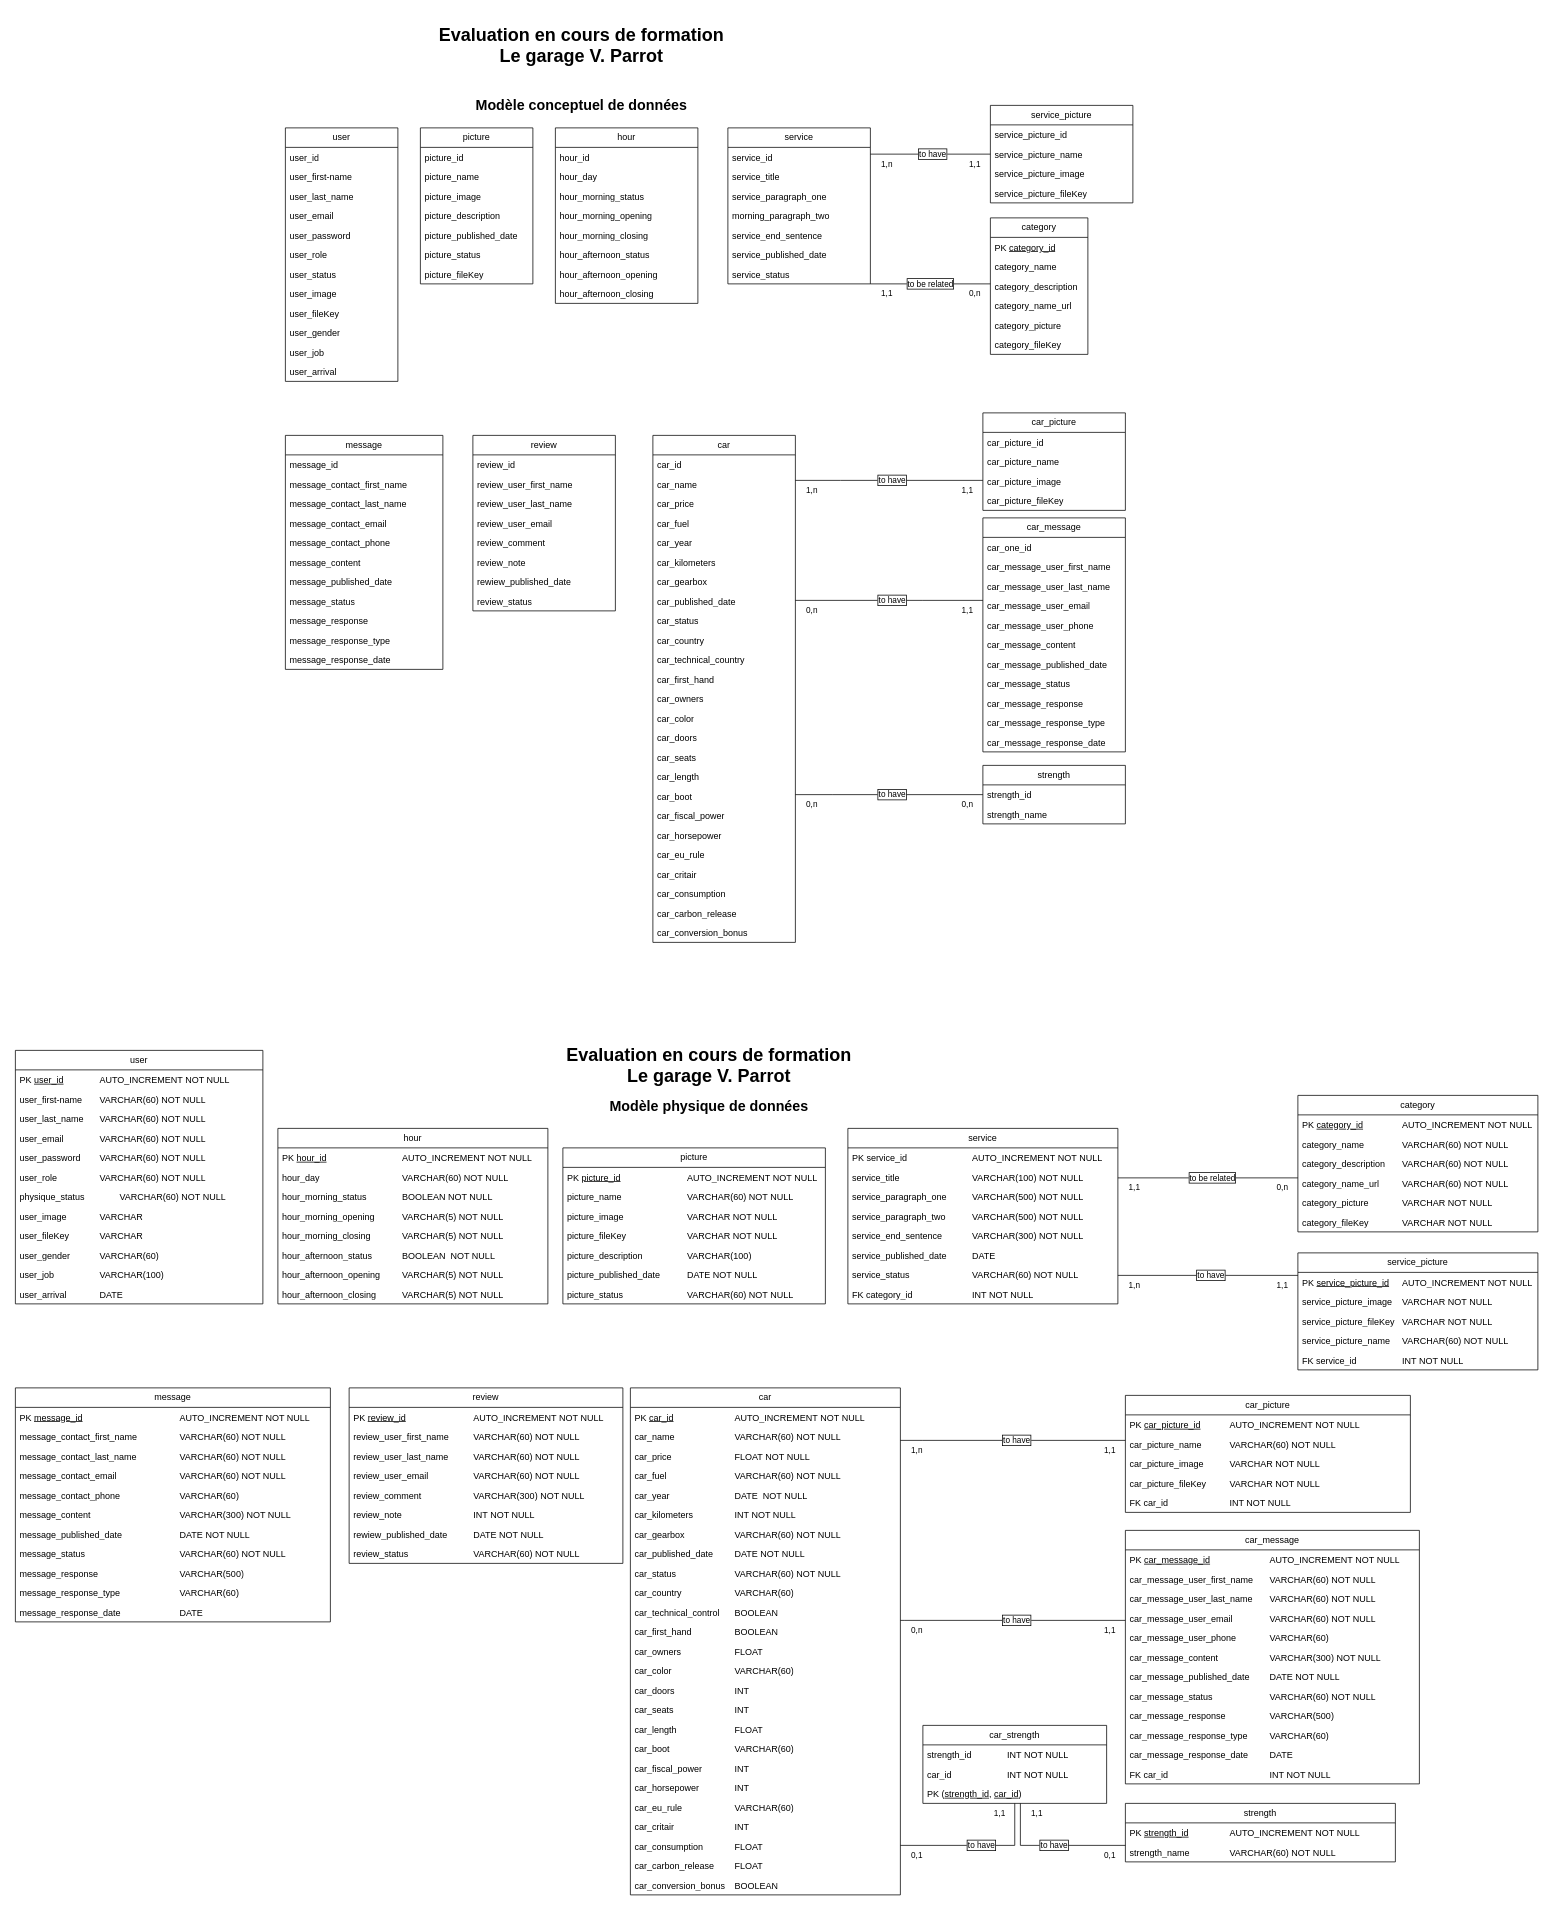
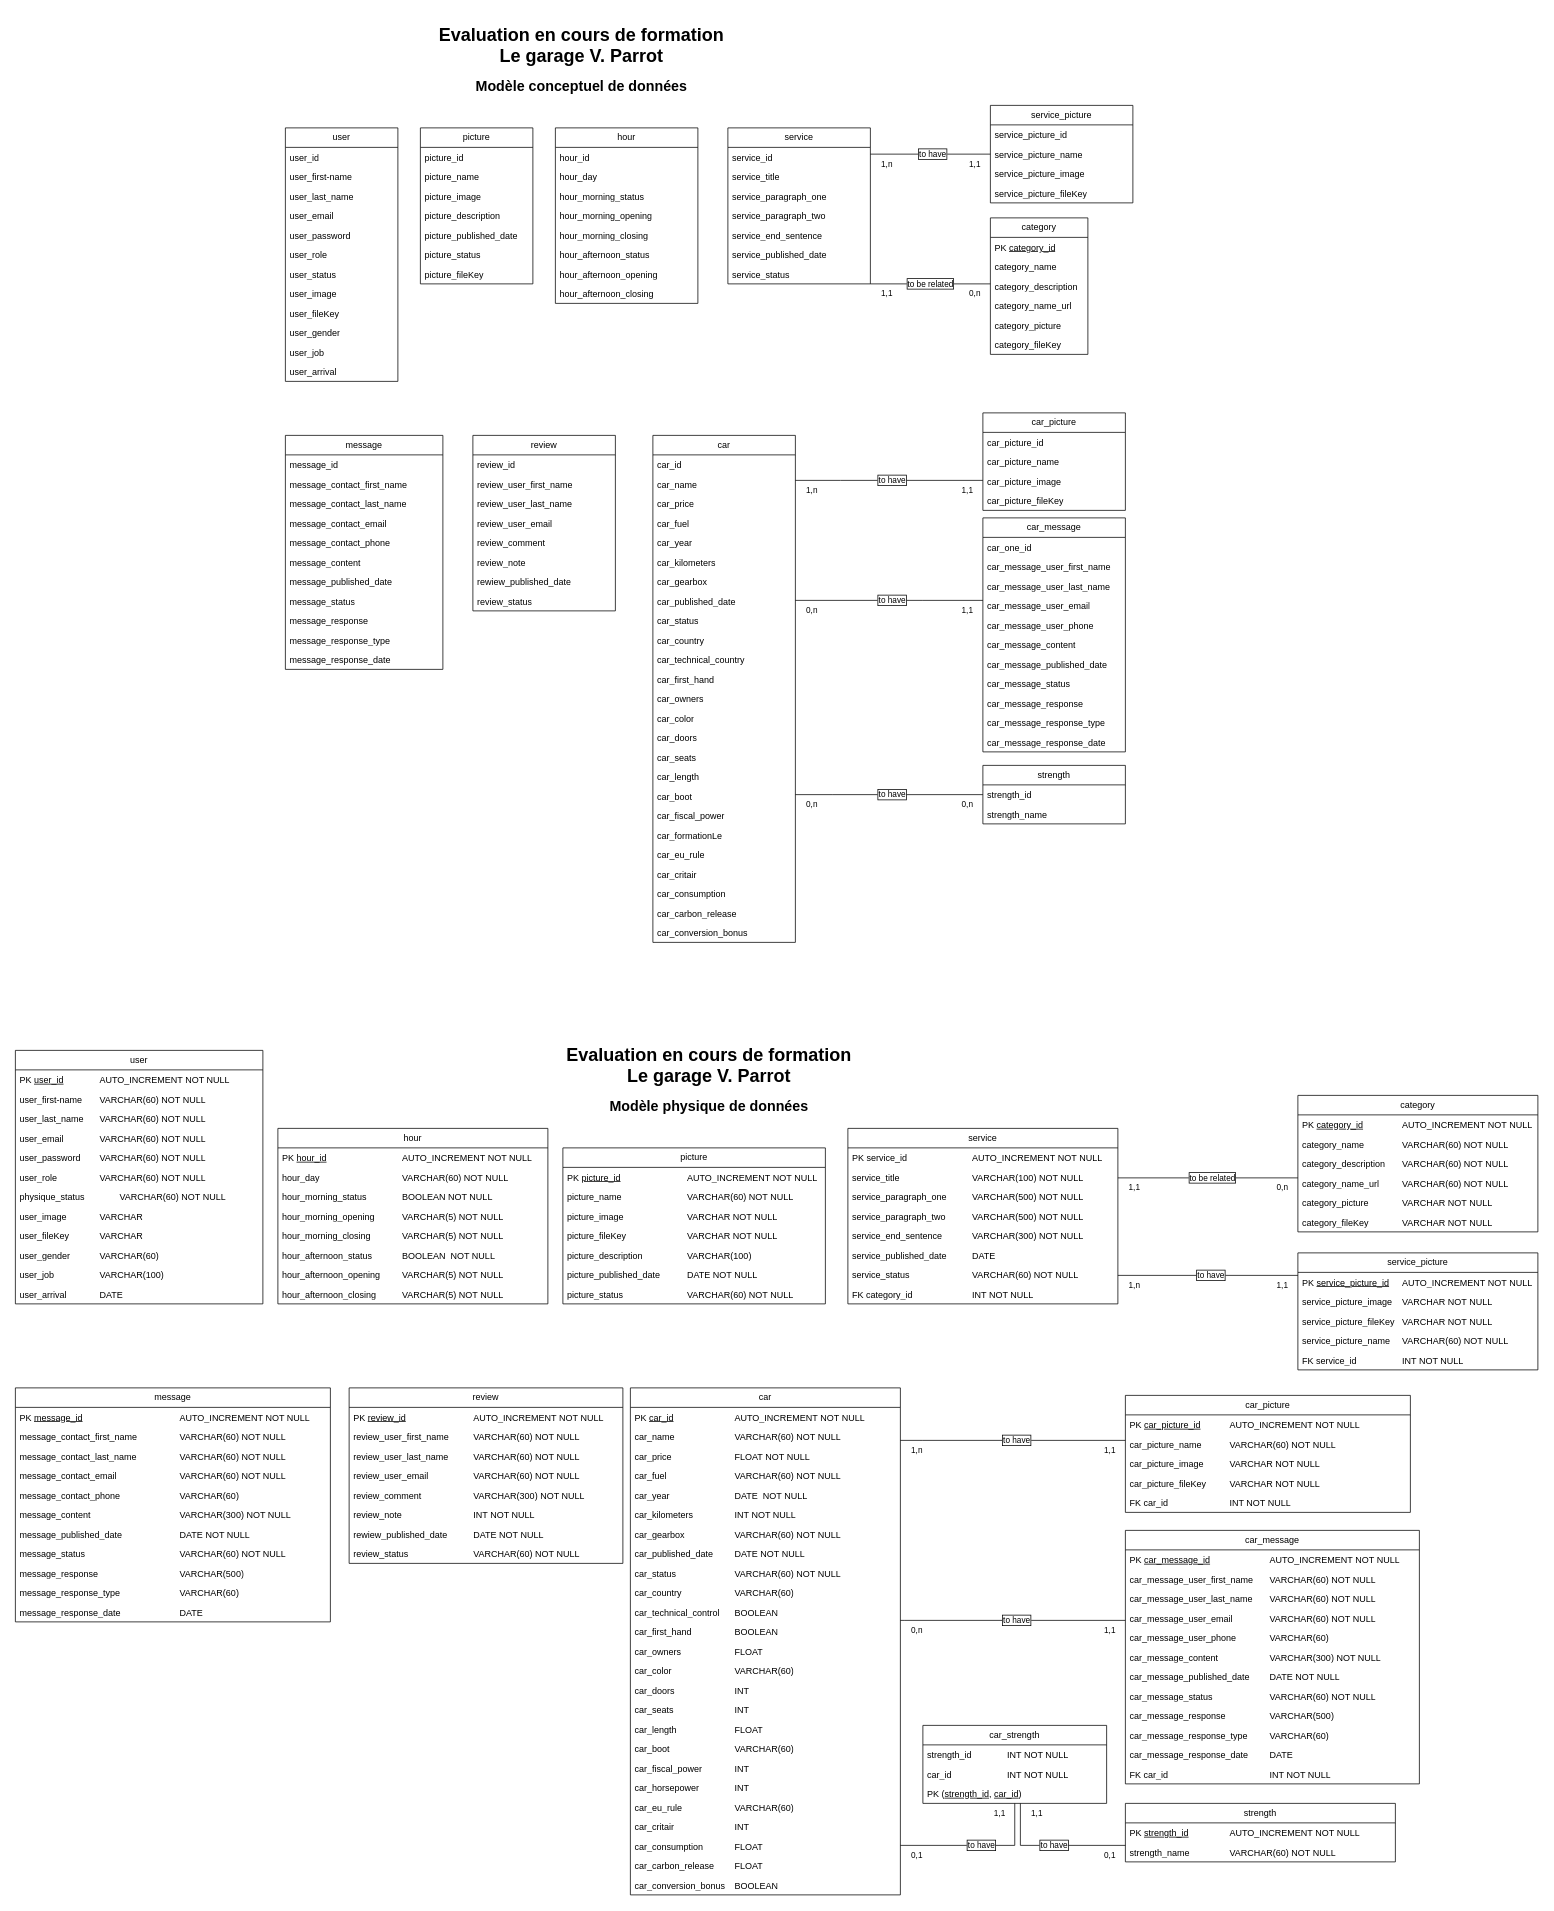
- <mxCell id="3" value="Modèle conceptuel de données" style="text;html=1;strokeColor=none;fillColor=none;align=center;verticalAlign=middle;whiteSpace=wrap;rounded=0;fontSize=19;fontStyle=1" parent="1" vertex="1"><mxGeometry x="420" y="125" width="710" height="30" as="geometry" /></mxCell>
+ <mxCell id="3" value="Modèle conceptuel de données" style="text;html=1;strokeColor=none;fillColor=none;align=center;verticalAlign=middle;whiteSpace=wrap;rounded=0;fontSize=19;fontStyle=1" parent="1" vertex="1"><mxGeometry x="420" y="100" width="710" height="30" as="geometry" /></mxCell>
- <mxCell id="29" value="morning_paragraph_two" style="text;strokeColor=none;fillColor=none;align=left;verticalAlign=top;spacingLeft=4;spacingRight=4;overflow=hidden;rotatable=0;points=[[0,0.5],[1,0.5]];portConstraint=eastwest;whiteSpace=wrap;html=1;" parent="25" vertex="1"><mxGeometry y="104" width="190" height="26" as="geometry" /></mxCell>
+ <mxCell id="29" value="service_paragraph_two" style="text;strokeColor=none;fillColor=none;align=left;verticalAlign=top;spacingLeft=4;spacingRight=4;overflow=hidden;rotatable=0;points=[[0,0.5],[1,0.5]];portConstraint=eastwest;whiteSpace=wrap;html=1;" parent="25" vertex="1"><mxGeometry y="104" width="190" height="26" as="geometry" /></mxCell>
- <mxCell id="88" value="car_horsepower" style="text;strokeColor=none;fillColor=none;align=left;verticalAlign=top;spacingLeft=4;spacingRight=4;overflow=hidden;rotatable=0;points=[[0,0.5],[1,0.5]];portConstraint=eastwest;whiteSpace=wrap;html=1;fontStyle=0" parent="68" vertex="1"><mxGeometry y="520" width="190" height="26" as="geometry" /></mxCell>
+ <mxCell id="88" value="car_formationLe" style="text;strokeColor=none;fillColor=none;align=left;verticalAlign=top;spacingLeft=4;spacingRight=4;overflow=hidden;rotatable=0;points=[[0,0.5],[1,0.5]];portConstraint=eastwest;whiteSpace=wrap;html=1;fontStyle=0" parent="68" vertex="1"><mxGeometry y="520" width="190" height="26" as="geometry" /></mxCell>
